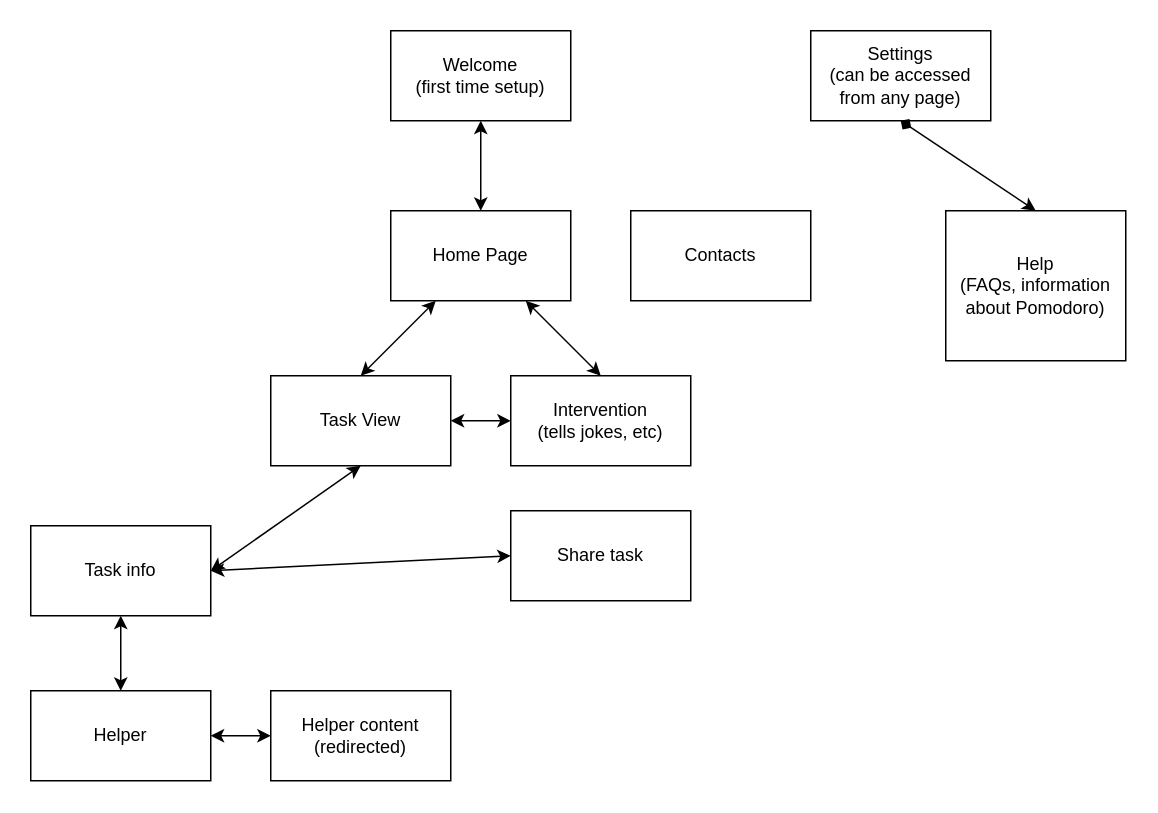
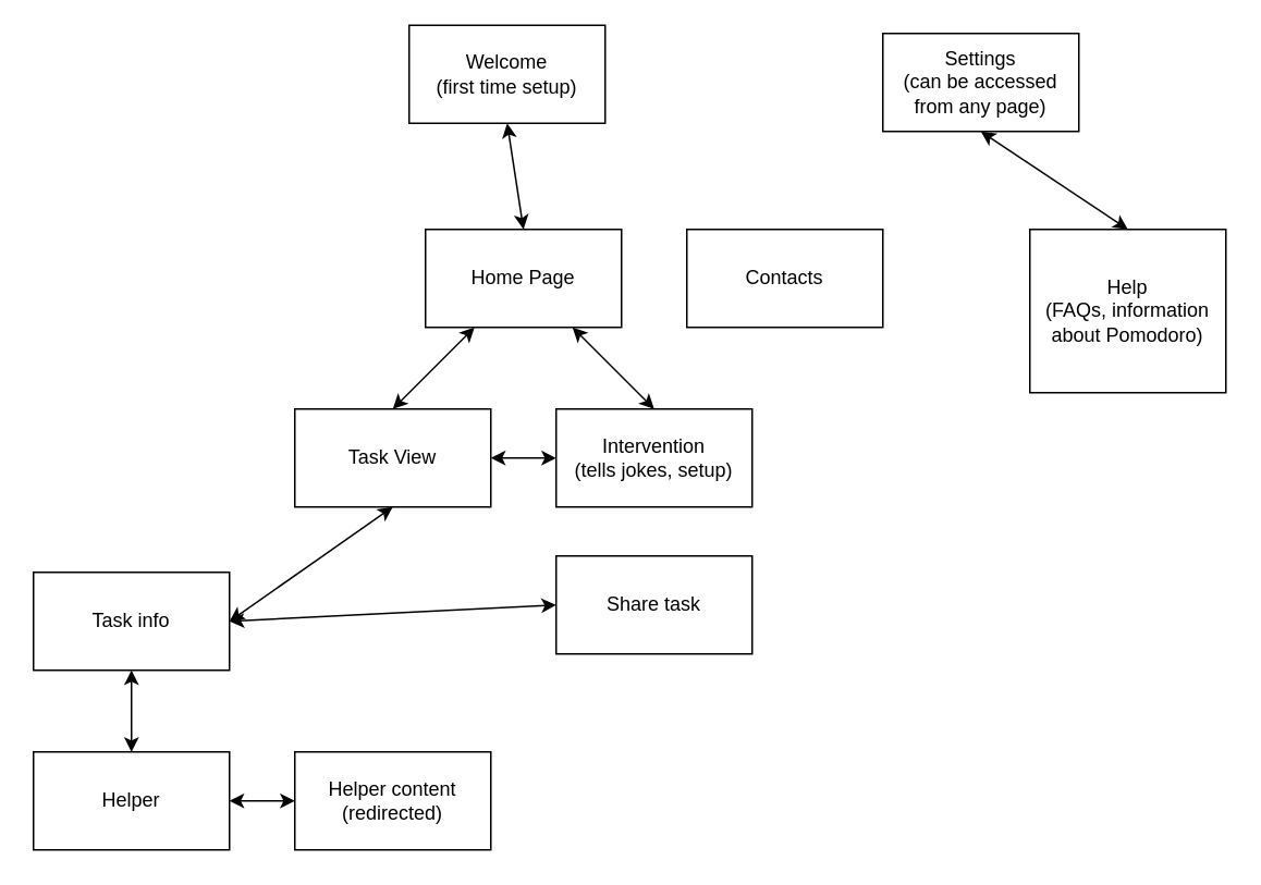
- <mxCell id="2" value="&lt;div&gt;Welcome&lt;/div&gt;&lt;div&gt;(first time setup)&lt;br&gt;&lt;/div&gt;" style="rounded=0;whiteSpace=wrap;html=1;" vertex="1" parent="1"><mxGeometry x="260" y="20" width="120" height="60" as="geometry" /></mxCell>
+ <mxCell id="2" value="&lt;div&gt;Welcome&lt;/div&gt;&lt;div&gt;(first time setup)&lt;br&gt;&lt;/div&gt;" style="rounded=0;whiteSpace=wrap;html=1;" vertex="1" parent="1"><mxGeometry x="250" y="15" width="120" height="60" as="geometry" /></mxCell>
- <mxCell id="21" value="" style="endArrow=diamond;startArrow=classic;html=1;rounded=0;entryX=0.5;entryY=1;entryDx=0;entryDy=0;exitX=0.5;exitY=0;exitDx=0;exitDy=0;" edge="1" parent="1" source="20" target="18"><mxGeometry width="50" height="50" relative="1" as="geometry"><mxPoint x="300" y="520" as="sourcePoint" /><mxPoint x="350" y="470" as="targetPoint" /></mxGeometry></mxCell>
+ <mxCell id="21" value="" style="endArrow=classic;startArrow=classic;html=1;rounded=0;entryX=0.5;entryY=1;entryDx=0;entryDy=0;exitX=0.5;exitY=0;exitDx=0;exitDy=0;" edge="1" parent="1" source="20" target="18"><mxGeometry width="50" height="50" relative="1" as="geometry"><mxPoint x="300" y="520" as="sourcePoint" /><mxPoint x="350" y="470" as="targetPoint" /></mxGeometry></mxCell>
- <mxCell id="7" value="&lt;div&gt;Intervention&lt;/div&gt;&lt;div&gt;(tells jokes, etc)&lt;br&gt;&lt;/div&gt;" style="rounded=0;whiteSpace=wrap;html=1;" vertex="1" parent="1"><mxGeometry x="340" y="250" width="120" height="60" as="geometry" /></mxCell>
+ <mxCell id="7" value="&lt;div&gt;Intervention&lt;/div&gt;&lt;div&gt;(tells jokes, setup)&lt;br&gt;&lt;/div&gt;" style="rounded=0;whiteSpace=wrap;html=1;" vertex="1" parent="1"><mxGeometry x="340" y="250" width="120" height="60" as="geometry" /></mxCell>
